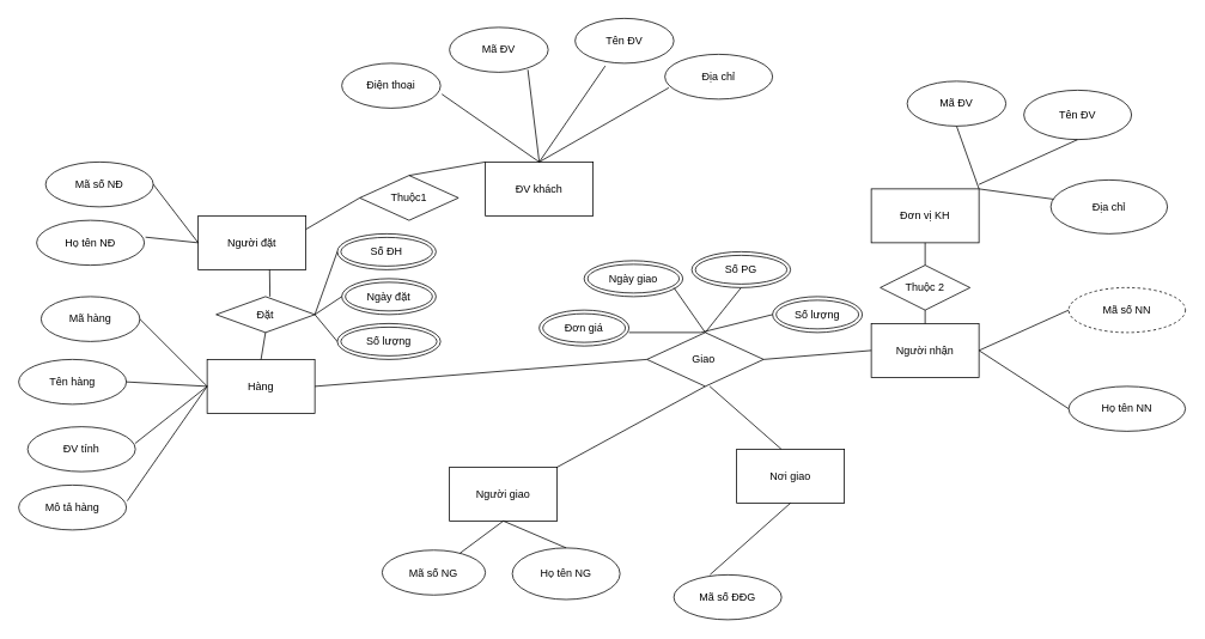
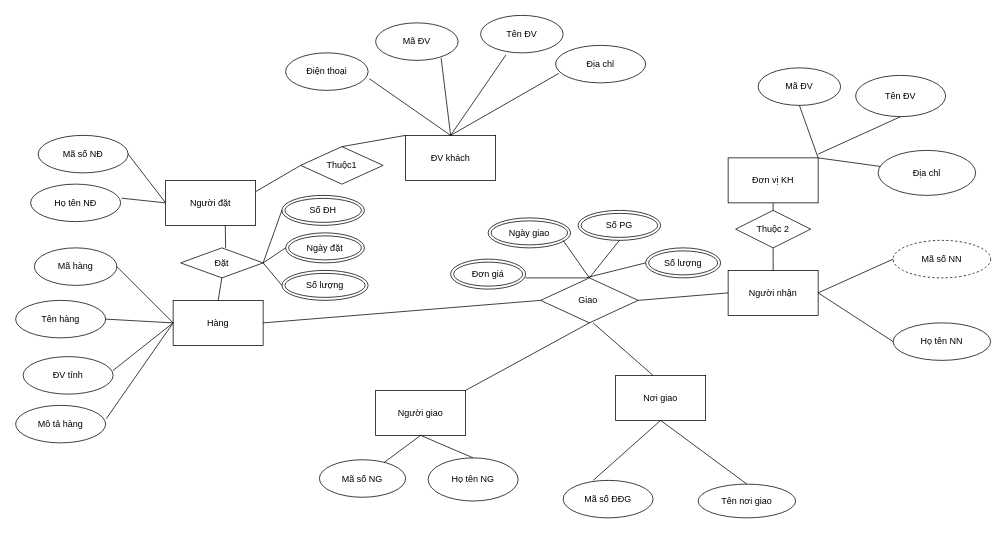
- <mxCell id="47" value="Thuộc 2" style="rhombus;whiteSpace=wrap;html=1;" vertex="1" parent="1"><mxGeometry x="980" y="295" width="100" height="50" as="geometry" /></mxCell>
+ <mxCell id="47" value="Thuộc 2" style="rhombus;whiteSpace=wrap;html=1;" vertex="1" parent="1"><mxGeometry x="980" y="280" width="100" height="50" as="geometry" /></mxCell>
+ <mxCell id="40" value="" style="endArrow=none;html=1;entryX=0.5;entryY=0;entryDx=0;entryDy=0;exitX=0.5;exitY=1;exitDx=0;exitDy=0;" edge="1" parent="1" source="28" target="30"><mxGeometry width="50" height="50" relative="1" as="geometry"><mxPoint x="1080" y="430" as="sourcePoint" /><mxPoint x="1130" y="380" as="targetPoint" /></mxGeometry></mxCell>
+ <mxCell id="30" value="Tên nơi giao" style="ellipse;whiteSpace=wrap;html=1;" vertex="1" parent="1"><mxGeometry x="930" y="645" width="130" height="45" as="geometry" /></mxCell>
